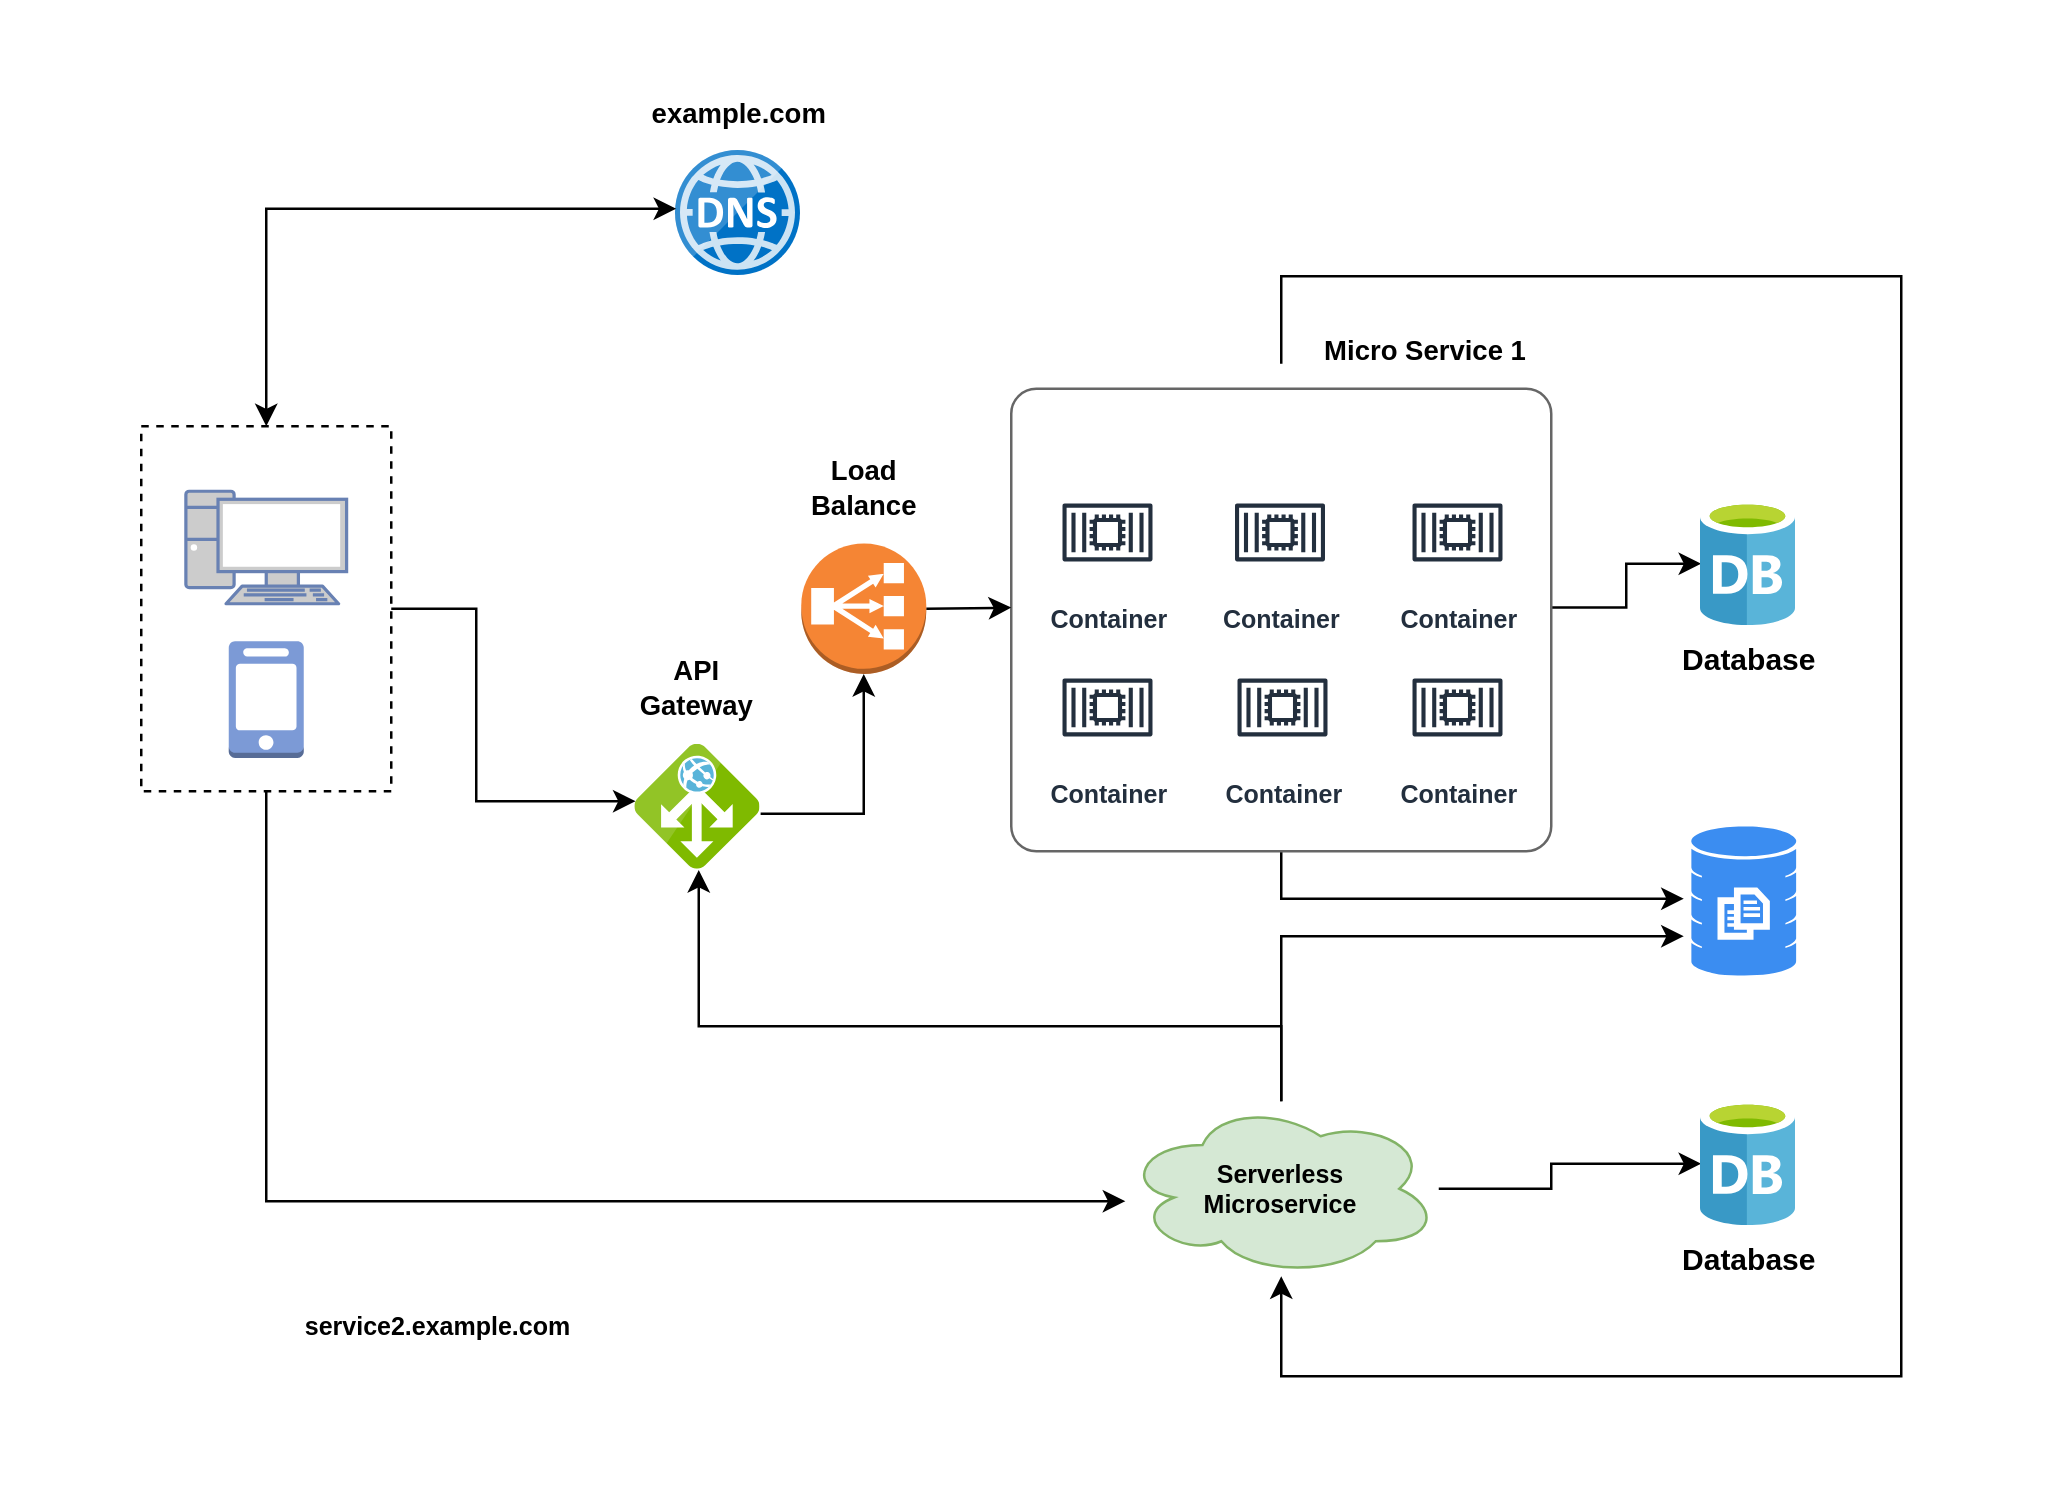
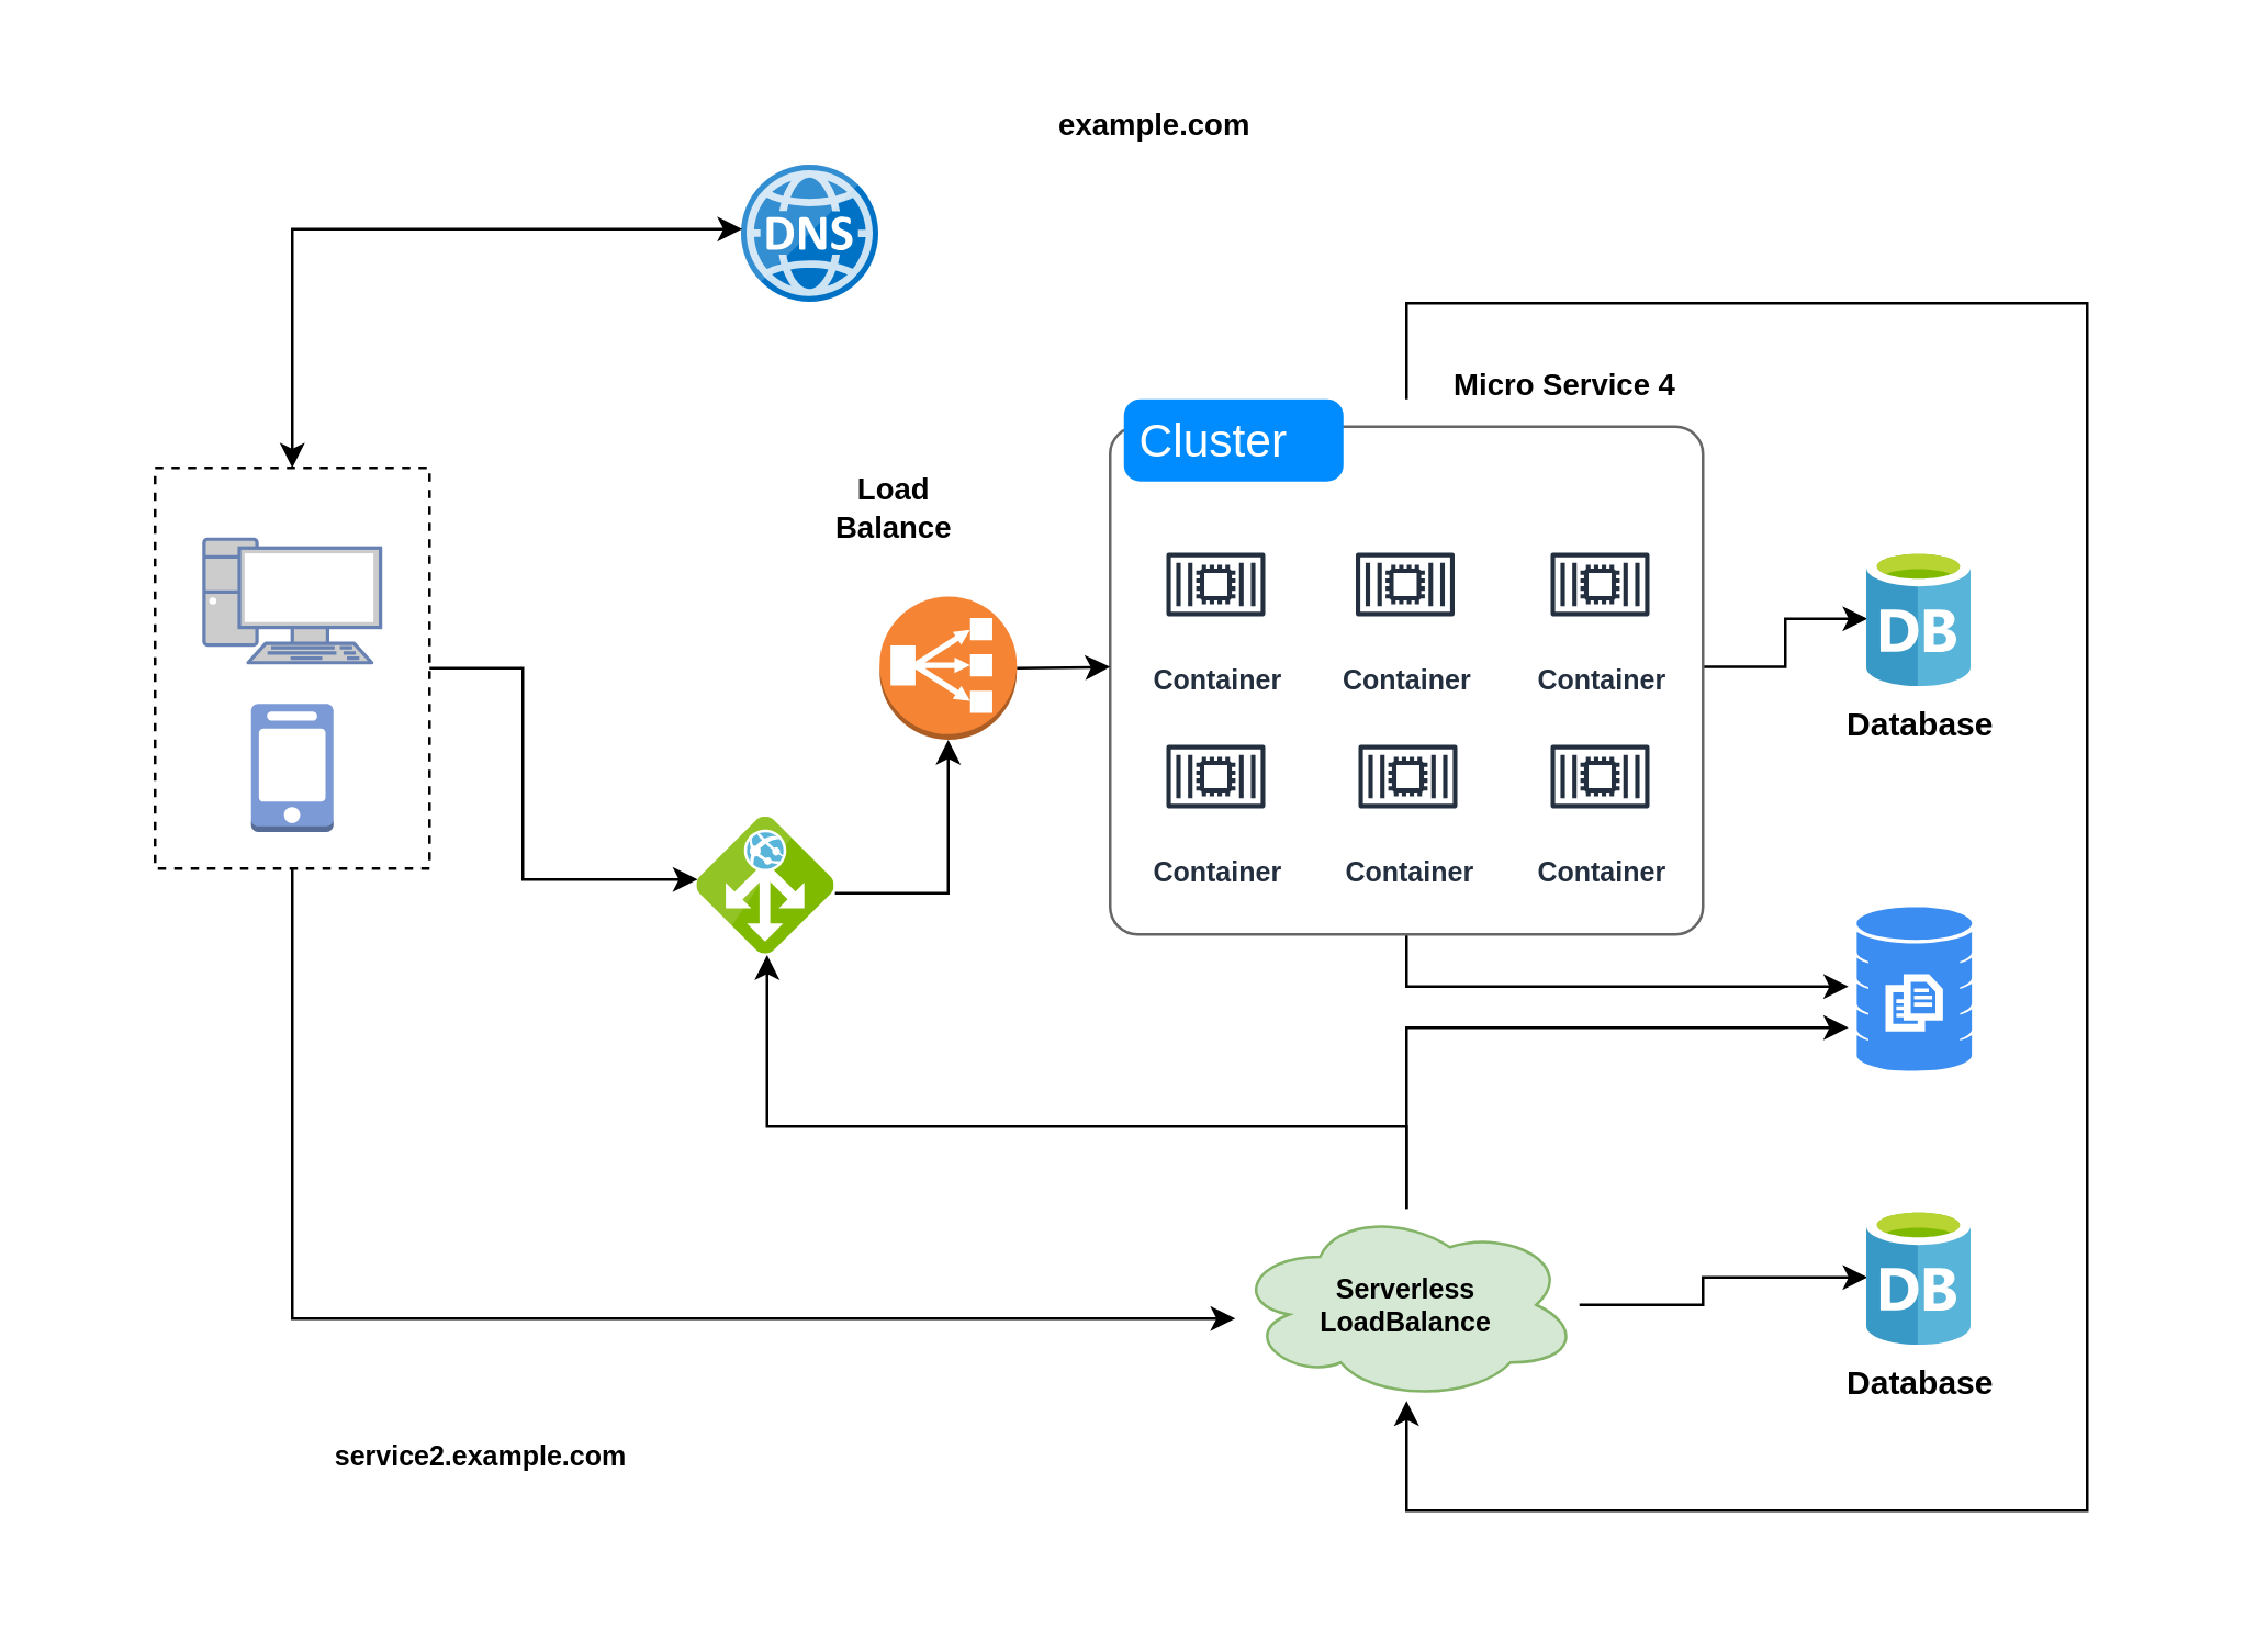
- <mxCell id="32" value="&lt;span&gt;example.com&lt;/span&gt;" style="text;html=1;strokeColor=none;fillColor=none;align=center;verticalAlign=middle;whiteSpace=wrap;rounded=0;fontSize=11;fontStyle=1" vertex="1" parent="1"><mxGeometry x="253.75" y="30" width="82.5" height="30" as="geometry" /></mxCell>
+ <mxCell id="32" value="&lt;span&gt;example.com&lt;/span&gt;" style="text;html=1;strokeColor=none;fillColor=none;align=center;verticalAlign=middle;whiteSpace=wrap;rounded=0;fontSize=11;fontStyle=1" vertex="1" parent="1"><mxGeometry x="378.75" y="30" width="82.5" height="30" as="geometry" /></mxCell>
- <mxCell id="34" value="Micro Service 1" style="text;html=1;strokeColor=none;fillColor=none;align=center;verticalAlign=middle;whiteSpace=wrap;rounded=0;fontSize=11;fontStyle=1" vertex="1" parent="1"><mxGeometry x="525" y="130" width="90" height="20" as="geometry" /></mxCell>
+ <mxCell id="34" value="Micro Service 4" style="text;html=1;strokeColor=none;fillColor=none;align=center;verticalAlign=middle;whiteSpace=wrap;rounded=0;fontSize=11;fontStyle=1" vertex="1" parent="1"><mxGeometry x="525" y="130" width="90" height="20" as="geometry" /></mxCell>
+ <mxCell id="11" value="Cluster" style="shape=rect;strokeColor=none;fillColor=#008cff;strokeWidth=1;dashed=0;rounded=1;arcSize=20;fontColor=#ffffff;fontSize=17;spacing=2;spacingTop=-2;align=left;autosize=1;spacingLeft=4;resizeWidth=0;resizeHeight=0;perimeter=none;" vertex="1" parent="10"><mxGeometry x="5" width="80" height="30" as="geometry" /></mxCell>
- <mxCell id="28" value="&lt;b style=&quot;font-size: 11px;&quot;&gt;Load&lt;br style=&quot;font-size: 11px;&quot;&gt;Balance&lt;/b&gt;" style="text;html=1;strokeColor=none;fillColor=none;align=center;verticalAlign=middle;whiteSpace=wrap;rounded=0;fontSize=11;" vertex="1" parent="1"><mxGeometry x="317.5" y="180" width="55" height="30" as="geometry" /></mxCell>
+ <mxCell id="28" value="&lt;b style=&quot;font-size: 11px;&quot;&gt;Load&lt;br style=&quot;font-size: 11px;&quot;&gt;Balance&lt;/b&gt;" style="text;html=1;strokeColor=none;fillColor=none;align=center;verticalAlign=middle;whiteSpace=wrap;rounded=0;fontSize=11;" vertex="1" parent="1"><mxGeometry x="297.5" y="170" width="55" height="30" as="geometry" /></mxCell>
- <mxCell id="29" value="&lt;span style=&quot;font-size: 11px;&quot;&gt;&lt;span style=&quot;font-size: 11px;&quot;&gt;API&lt;br style=&quot;font-size: 11px;&quot;&gt;&lt;/span&gt;&lt;/span&gt;Gateway" style="text;html=1;strokeColor=none;fillColor=none;align=center;verticalAlign=middle;whiteSpace=wrap;rounded=0;fontSize=11;fontStyle=1" vertex="1" parent="1"><mxGeometry x="251.25" y="260" width="55" height="30" as="geometry" /></mxCell>
- <mxCell id="36" value="Serverless&lt;br style=&quot;font-size: 10px&quot;&gt;Microservice" style="ellipse;shape=cloud;whiteSpace=wrap;html=1;fillColor=#d5e8d4;fontSize=10;fontStyle=1;strokeColor=#82b366;" vertex="1" parent="1"><mxGeometry x="449" y="440" width="126" height="70" as="geometry" /></mxCell>
+ <mxCell id="36" value="Serverless&lt;br style=&quot;font-size: 10px&quot;&gt;LoadBalance" style="ellipse;shape=cloud;whiteSpace=wrap;html=1;fillColor=#d5e8d4;fontSize=10;fontStyle=1;strokeColor=#82b366;" vertex="1" parent="1"><mxGeometry x="449" y="440" width="126" height="70" as="geometry" /></mxCell>
